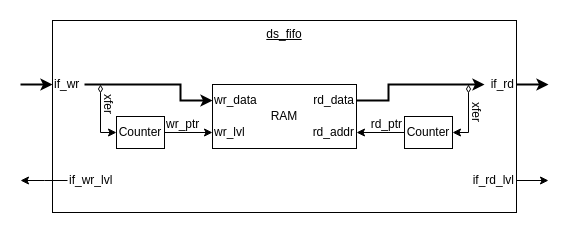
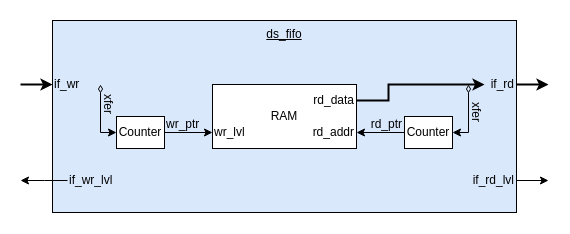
- <mxCell id="2" value="ds_fifo" style="rounded=0;whiteSpace=wrap;html=1;verticalAlign=top;fontStyle=4" parent="1" vertex="1"><mxGeometry x="52" y="20" width="464" height="192" as="geometry" /></mxCell>
+ <mxCell id="2" value="ds_fifo" style="rounded=0;whiteSpace=wrap;html=1;verticalAlign=top;fontStyle=4;fillColor=#dae8fc;" parent="1" vertex="1"><mxGeometry x="52" y="20" width="464" height="192" as="geometry" /></mxCell>
- <mxCell id="4" style="edgeStyle=orthogonalEdgeStyle;rounded=0;orthogonalLoop=1;jettySize=auto;html=1;exitX=1;exitY=0.5;exitDx=0;exitDy=0;strokeWidth=2;entryX=0;entryY=0.5;entryDx=0;entryDy=0;" parent="1" source="5" target="14" edge="1"><mxGeometry relative="1" as="geometry"><mxPoint x="100" y="84" as="targetPoint" /><Array as="points"><mxPoint x="180" y="84" /><mxPoint x="180" y="100" /></Array></mxGeometry></mxCell>
- <mxCell id="14" value="wr_data" style="text;html=1;strokeColor=none;fillColor=none;align=left;verticalAlign=middle;whiteSpace=wrap;rounded=0;" parent="1" vertex="1"><mxGeometry x="212" y="84" width="48" height="32" as="geometry" /></mxCell>
